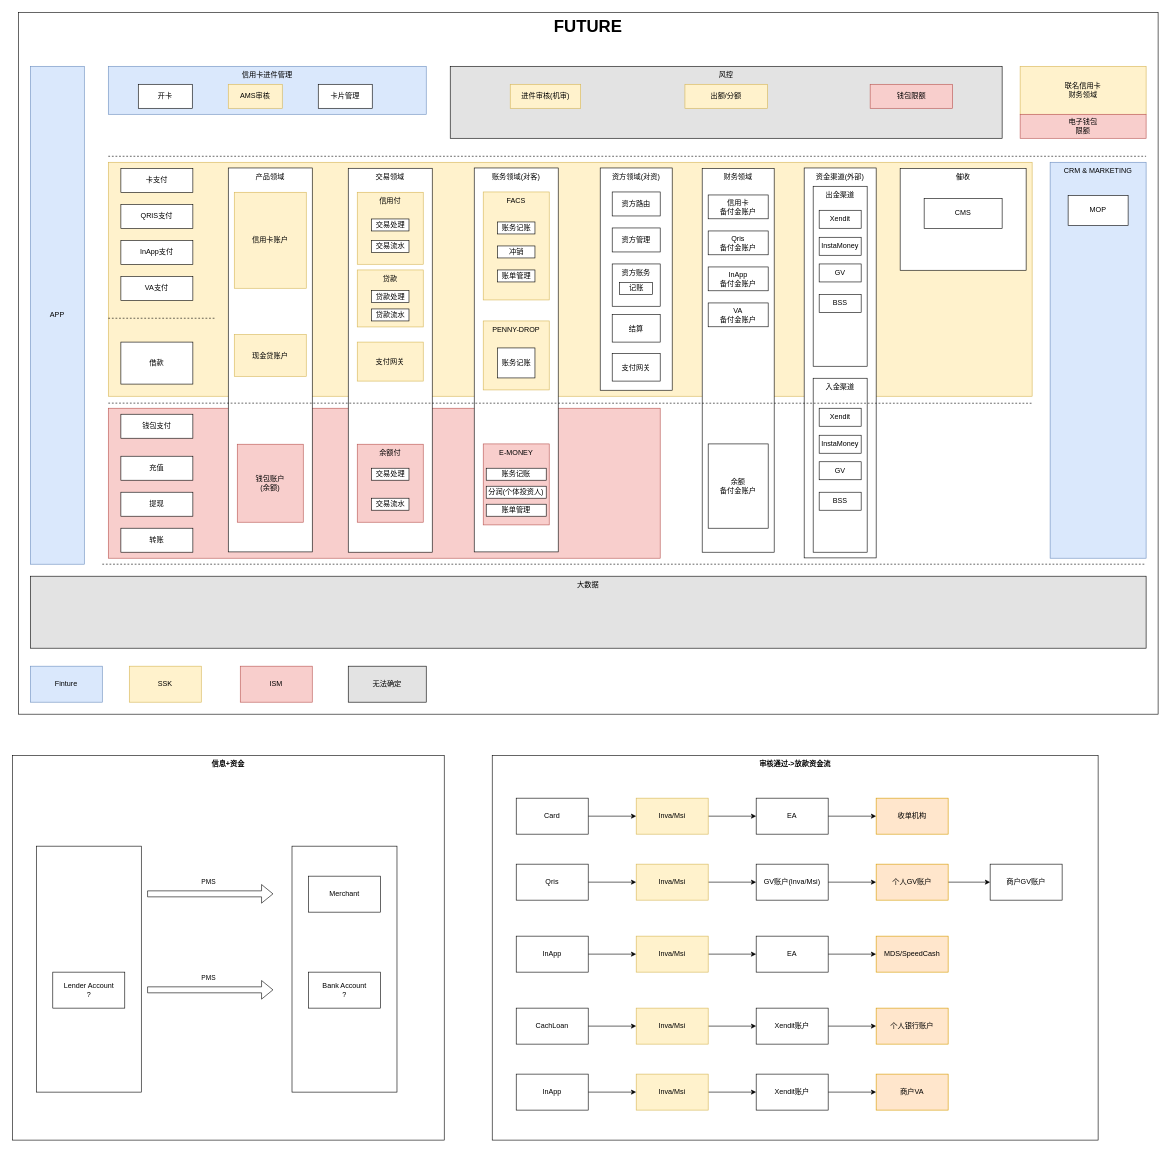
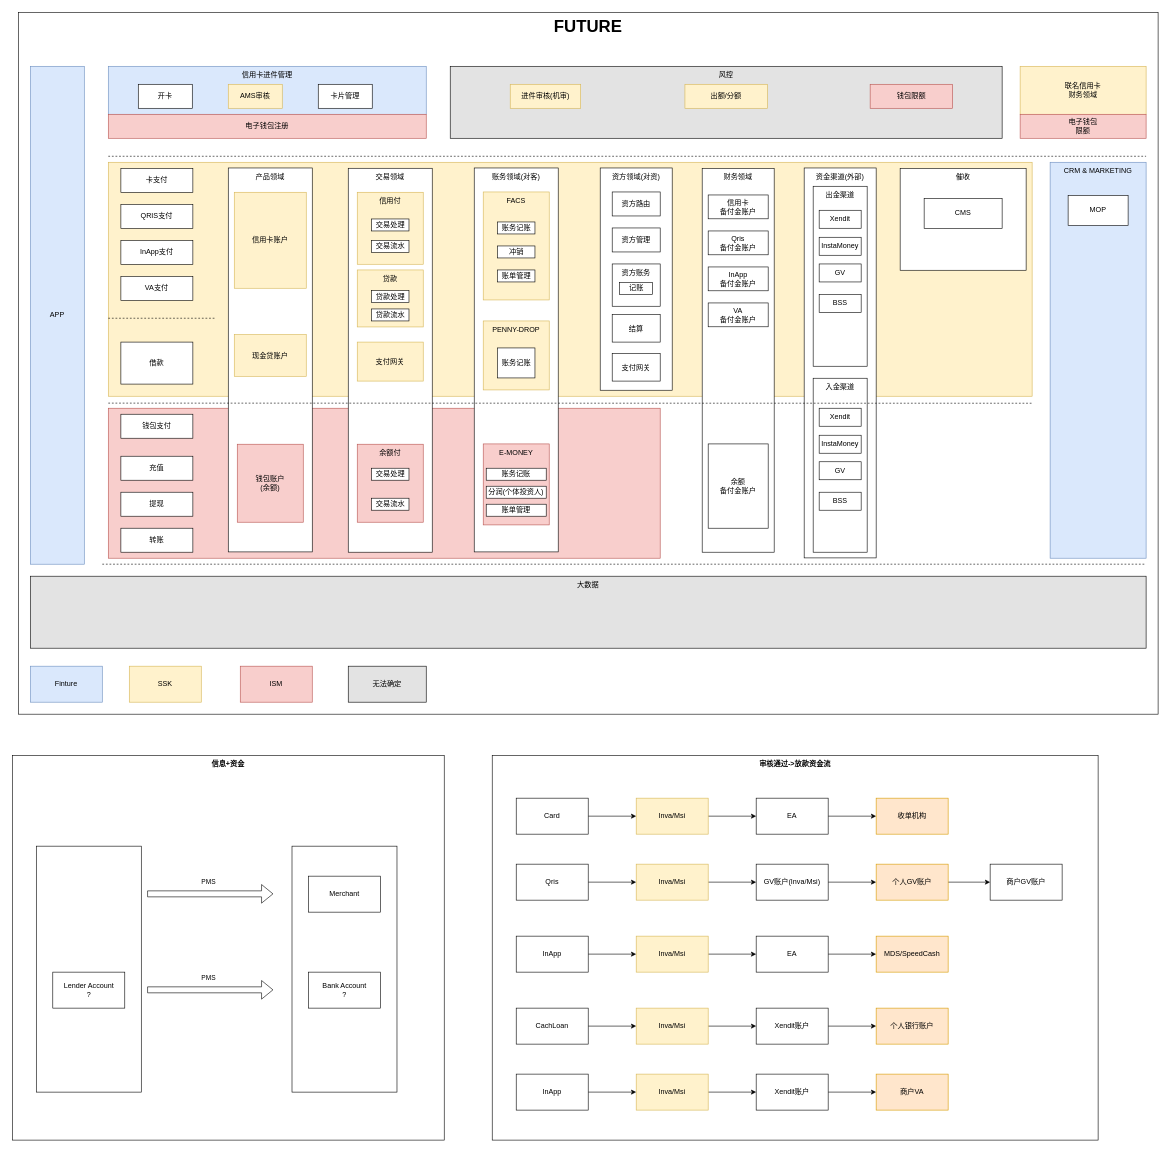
+ <mxCell id="22" value="电子钱包注册" style="rounded=0;whiteSpace=wrap;html=1;fillColor=#f8cecc;strokeColor=#b85450;" parent="1" vertex="1"><mxGeometry x="180" y="190" width="530" height="40" as="geometry" /></mxCell>
